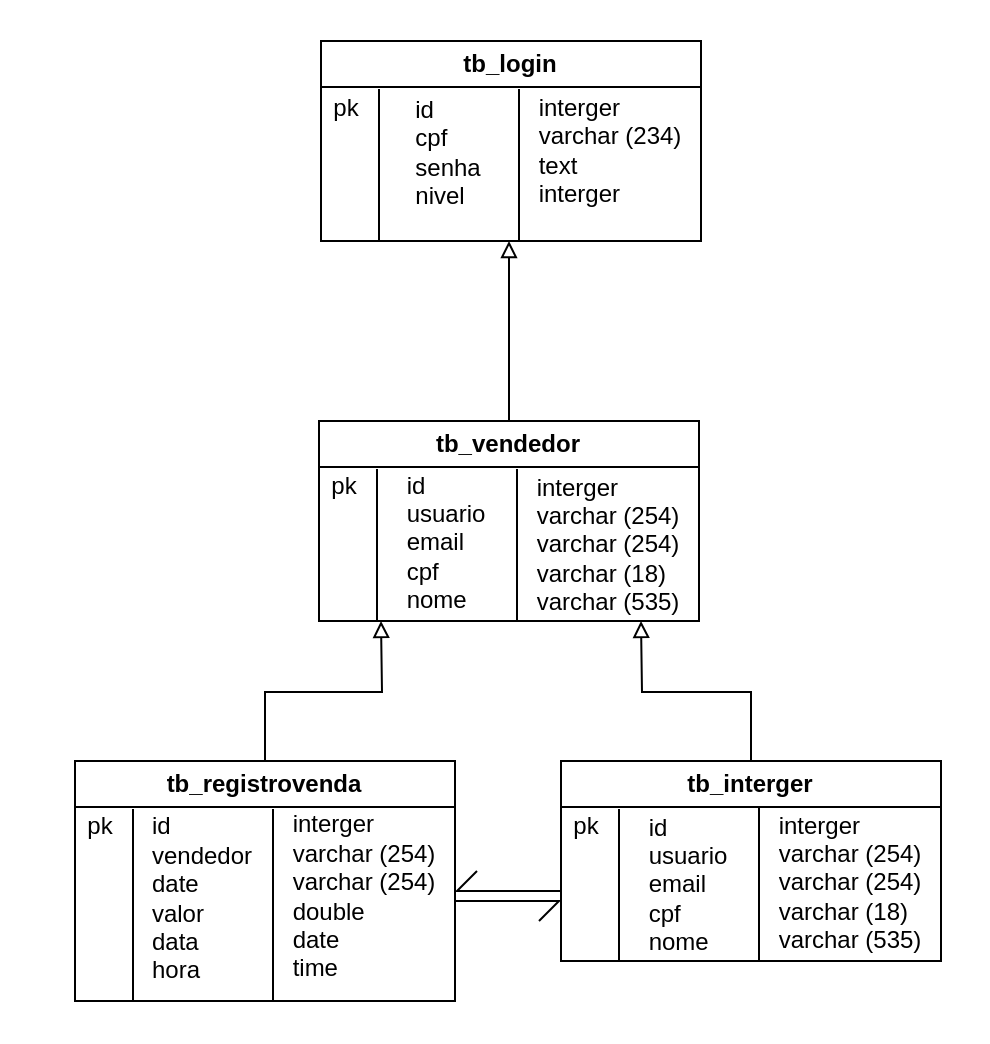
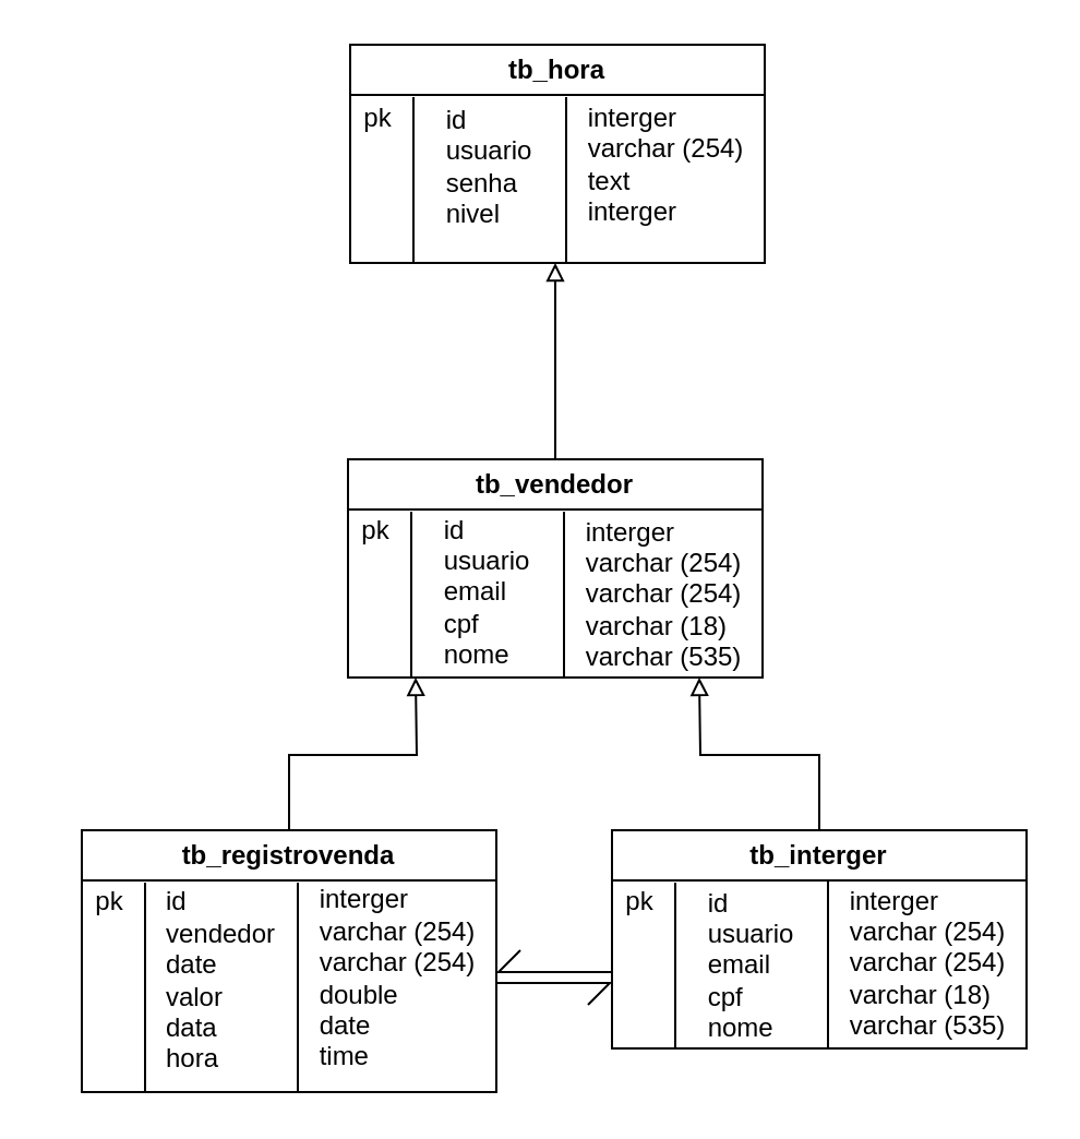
- <mxCell id="2" value="tb_login" style="swimlane;whiteSpace=wrap;html=1;" vertex="1" parent="1"><mxGeometry x="160" y="20" width="190" height="100" as="geometry" /></mxCell>
+ <mxCell id="2" value="tb_hora" style="swimlane;whiteSpace=wrap;html=1;" vertex="1" parent="1"><mxGeometry x="160" y="20" width="190" height="100" as="geometry" /></mxCell>
- <mxCell id="4" value="&lt;div style=&quot;text-align: left;&quot;&gt;interger&lt;/div&gt;&lt;div style=&quot;text-align: left;&quot;&gt;varchar (234)&lt;/div&gt;&lt;div style=&quot;text-align: left;&quot;&gt;text&lt;/div&gt;&lt;div style=&quot;text-align: left;&quot;&gt;interger&lt;/div&gt;" style="text;html=1;strokeColor=none;fillColor=none;align=center;verticalAlign=middle;whiteSpace=wrap;rounded=0;" vertex="1" parent="2"><mxGeometry x="97" y="40" width="96" height="30" as="geometry" /></mxCell>
+ <mxCell id="4" value="&lt;div style=&quot;text-align: left;&quot;&gt;interger&lt;/div&gt;&lt;div style=&quot;text-align: left;&quot;&gt;varchar (254)&lt;/div&gt;&lt;div style=&quot;text-align: left;&quot;&gt;text&lt;/div&gt;&lt;div style=&quot;text-align: left;&quot;&gt;interger&lt;/div&gt;" style="text;html=1;strokeColor=none;fillColor=none;align=center;verticalAlign=middle;whiteSpace=wrap;rounded=0;" vertex="1" parent="2"><mxGeometry x="97" y="40" width="96" height="30" as="geometry" /></mxCell>
- <mxCell id="3" value="&lt;div style=&quot;text-align: left;&quot;&gt;&lt;span style=&quot;background-color: initial;&quot;&gt;id&lt;/span&gt;&lt;/div&gt;&lt;div style=&quot;text-align: left;&quot;&gt;&lt;span style=&quot;background-color: initial;&quot;&gt;cpf&lt;/span&gt;&lt;/div&gt;&lt;div style=&quot;text-align: left;&quot;&gt;&lt;span style=&quot;background-color: initial;&quot;&gt;senha&lt;/span&gt;&lt;/div&gt;&lt;div style=&quot;text-align: left;&quot;&gt;&lt;span style=&quot;background-color: initial;&quot;&gt;nivel&lt;/span&gt;&lt;/div&gt;" style="text;html=1;strokeColor=none;fillColor=none;align=center;verticalAlign=middle;whiteSpace=wrap;rounded=0;" vertex="1" parent="2"><mxGeometry x="34" y="41" width="60" height="30" as="geometry" /></mxCell>
+ <mxCell id="3" value="&lt;div style=&quot;text-align: left;&quot;&gt;&lt;span style=&quot;background-color: initial;&quot;&gt;id&lt;/span&gt;&lt;/div&gt;&lt;div style=&quot;text-align: left;&quot;&gt;&lt;span style=&quot;background-color: initial;&quot;&gt;usuario&lt;/span&gt;&lt;/div&gt;&lt;div style=&quot;text-align: left;&quot;&gt;&lt;span style=&quot;background-color: initial;&quot;&gt;senha&lt;/span&gt;&lt;/div&gt;&lt;div style=&quot;text-align: left;&quot;&gt;&lt;span style=&quot;background-color: initial;&quot;&gt;nivel&lt;/span&gt;&lt;/div&gt;" style="text;html=1;strokeColor=none;fillColor=none;align=center;verticalAlign=middle;whiteSpace=wrap;rounded=0;" vertex="1" parent="2"><mxGeometry x="34" y="41" width="60" height="30" as="geometry" /></mxCell>
